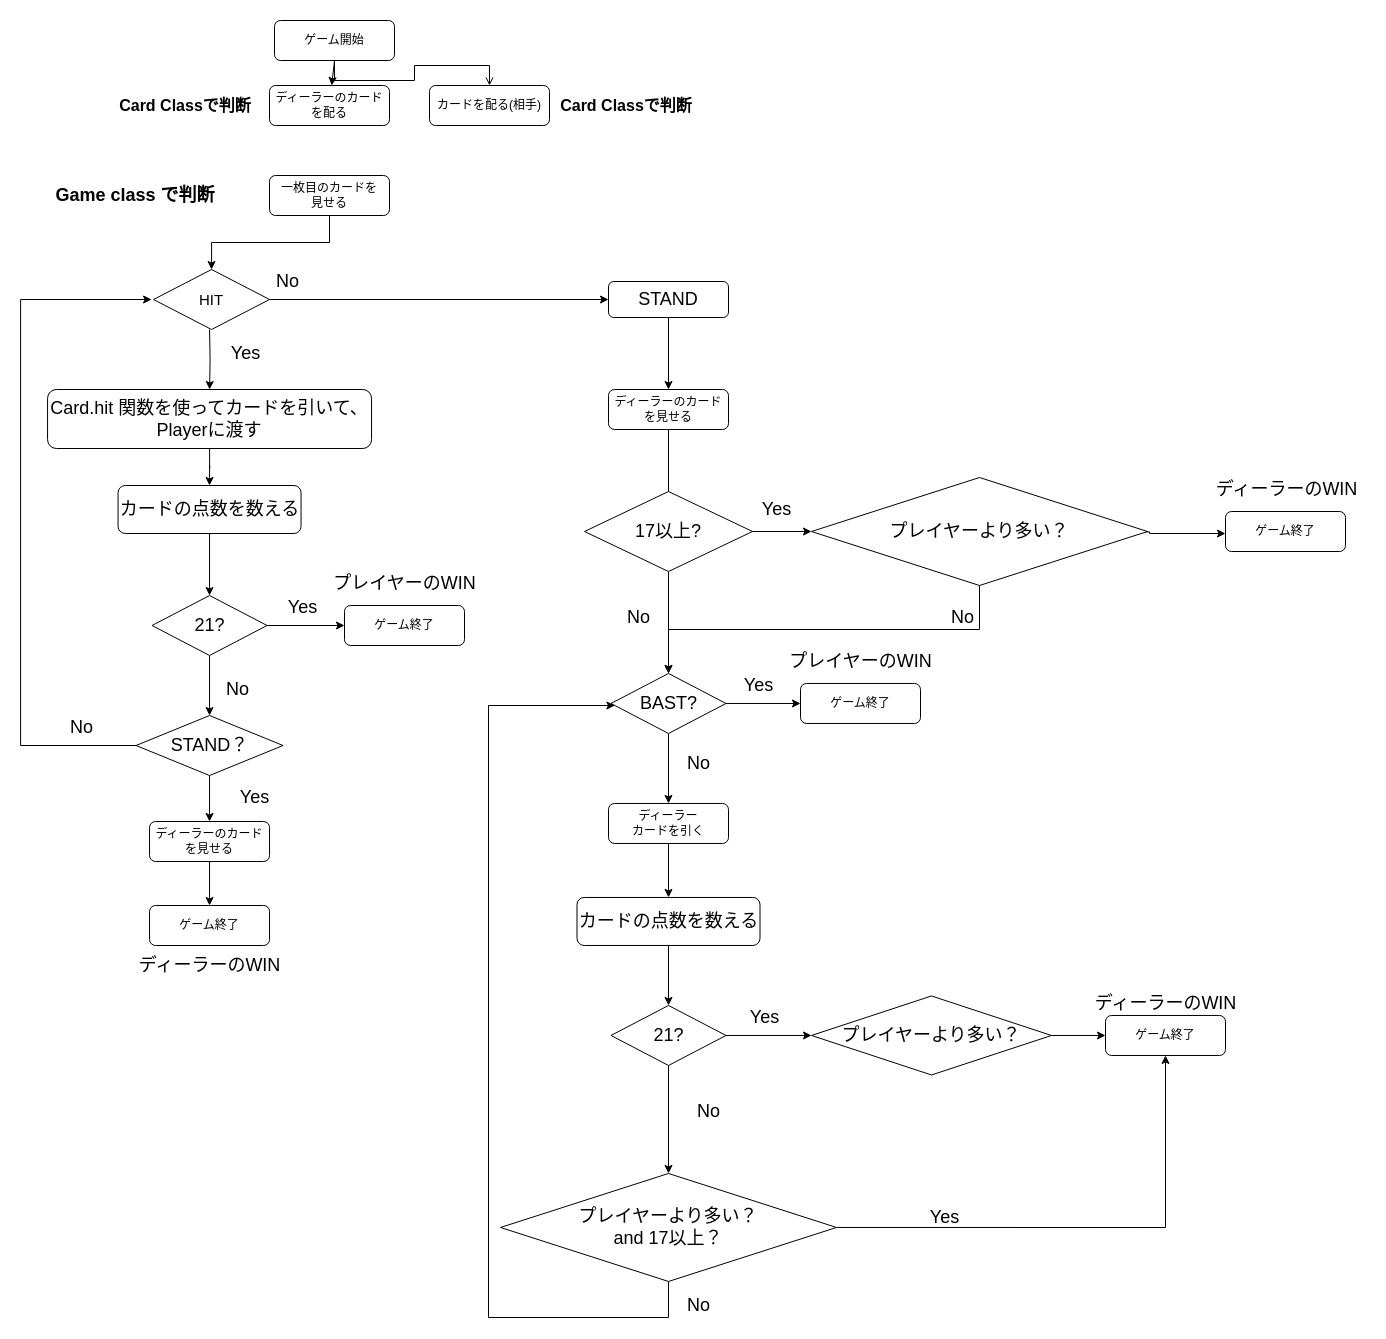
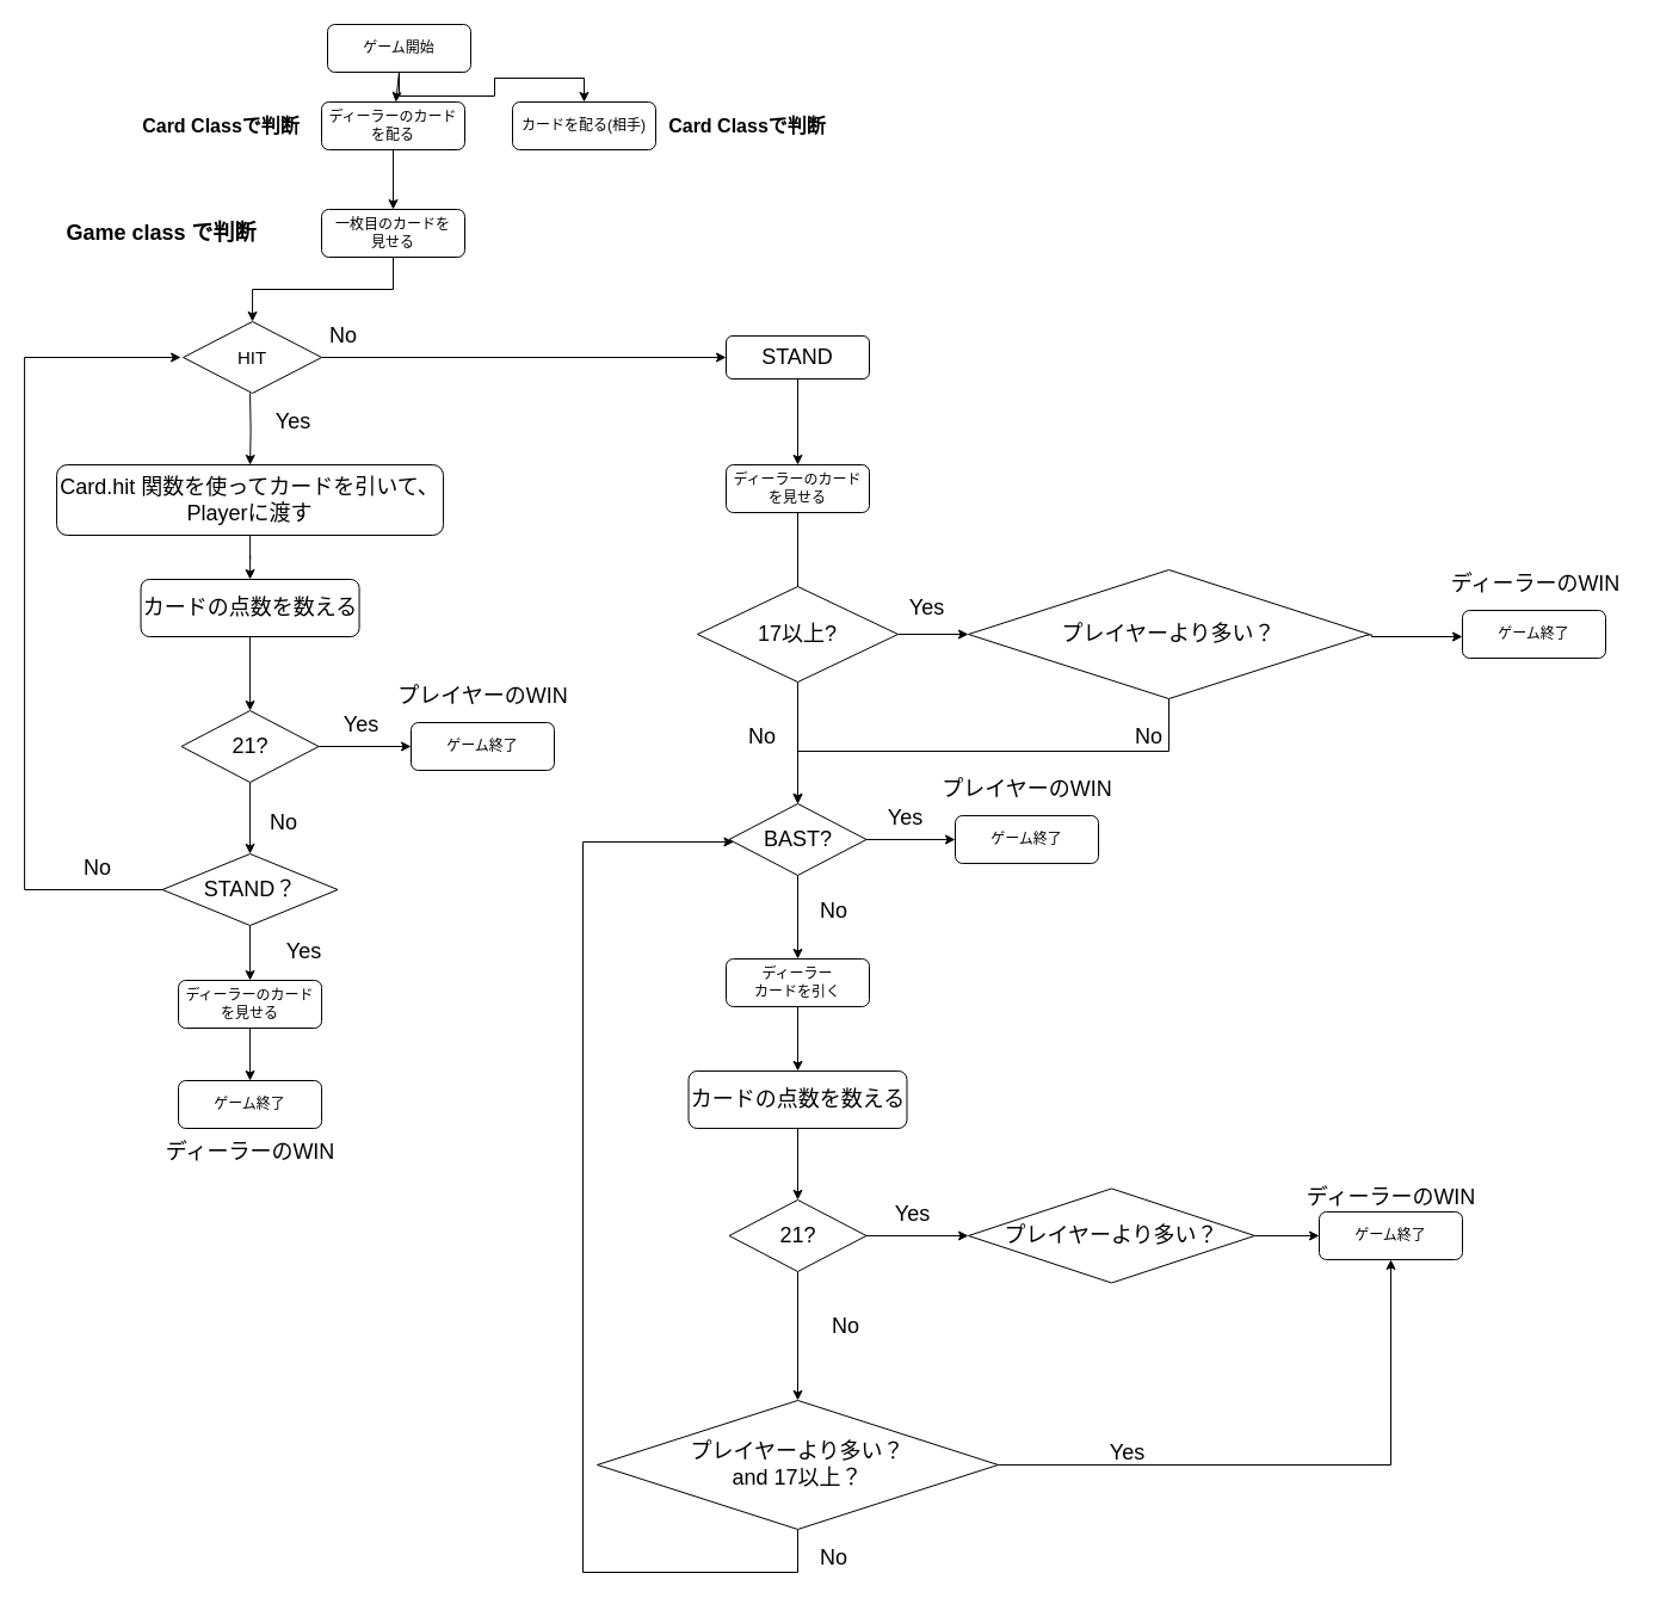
- <mxCell id="2" style="edgeStyle=orthogonalEdgeStyle;rounded=0;orthogonalLoop=1;jettySize=auto;html=1;exitX=0.5;exitY=1;exitDx=0;exitDy=0;entryX=0.5;entryY=0;entryDx=0;entryDy=0;endArrow=open;" edge="1" parent="1" source="3" target="4"><mxGeometry relative="1" as="geometry" /></mxCell>
+ <mxCell id="2" style="edgeStyle=orthogonalEdgeStyle;rounded=0;orthogonalLoop=1;jettySize=auto;html=1;exitX=0.5;exitY=1;exitDx=0;exitDy=0;entryX=0.5;entryY=0;entryDx=0;entryDy=0;" edge="1" parent="1" source="3" target="4"><mxGeometry relative="1" as="geometry" /></mxCell>
+ <mxCell id="11" value="" style="endArrow=classic;html=1;exitX=0.5;exitY=1;exitDx=0;exitDy=0;entryX=0.5;entryY=0;entryDx=0;entryDy=0;" edge="1" parent="1" source="6" target="10"><mxGeometry width="50" height="50" relative="1" as="geometry"><mxPoint x="419" y="385" as="sourcePoint" /><mxPoint x="469" y="335" as="targetPoint" /></mxGeometry></mxCell>
